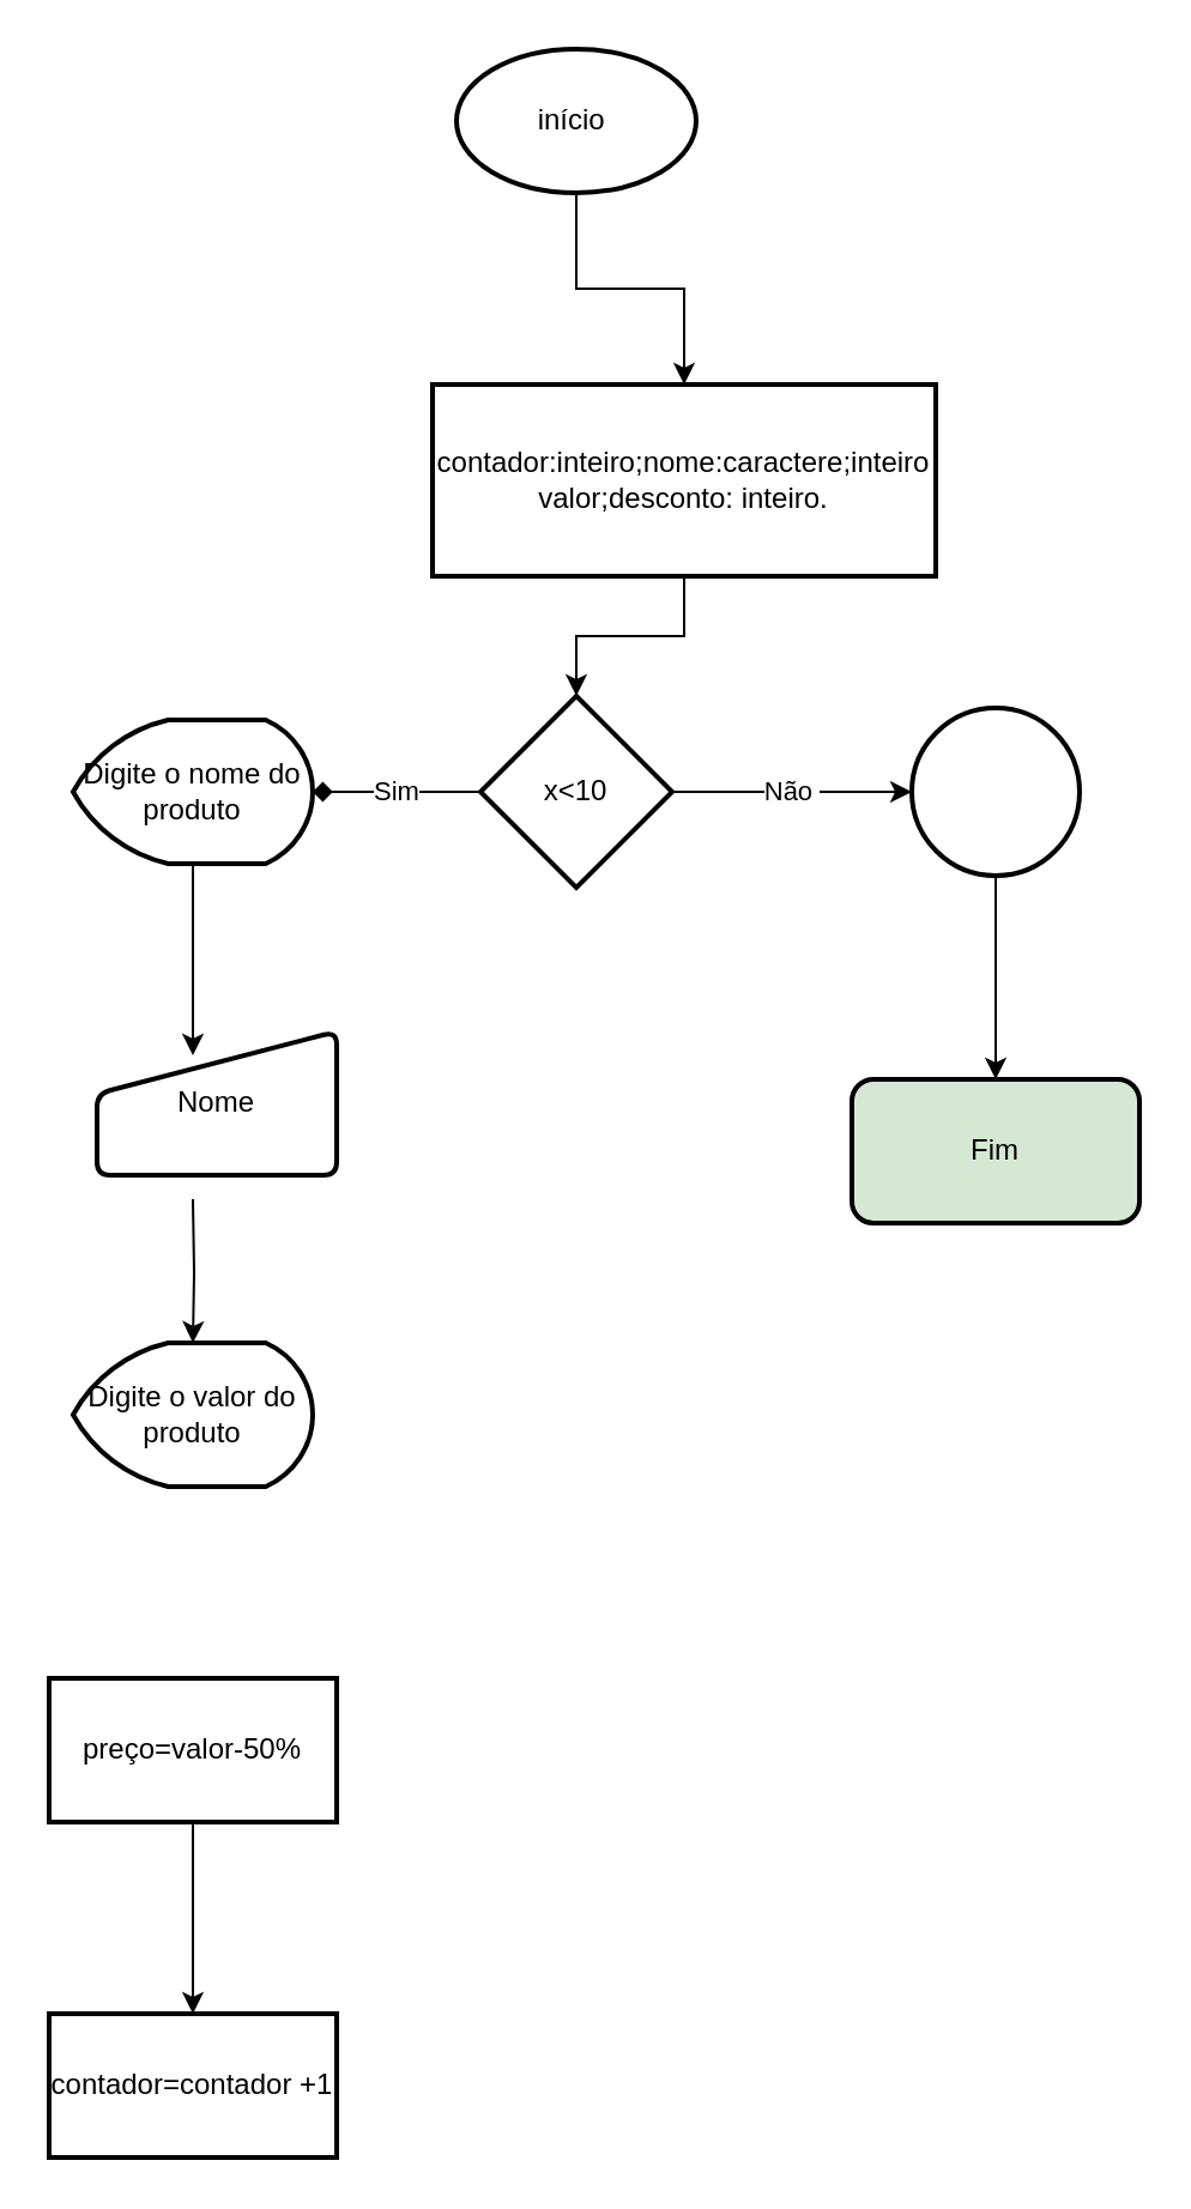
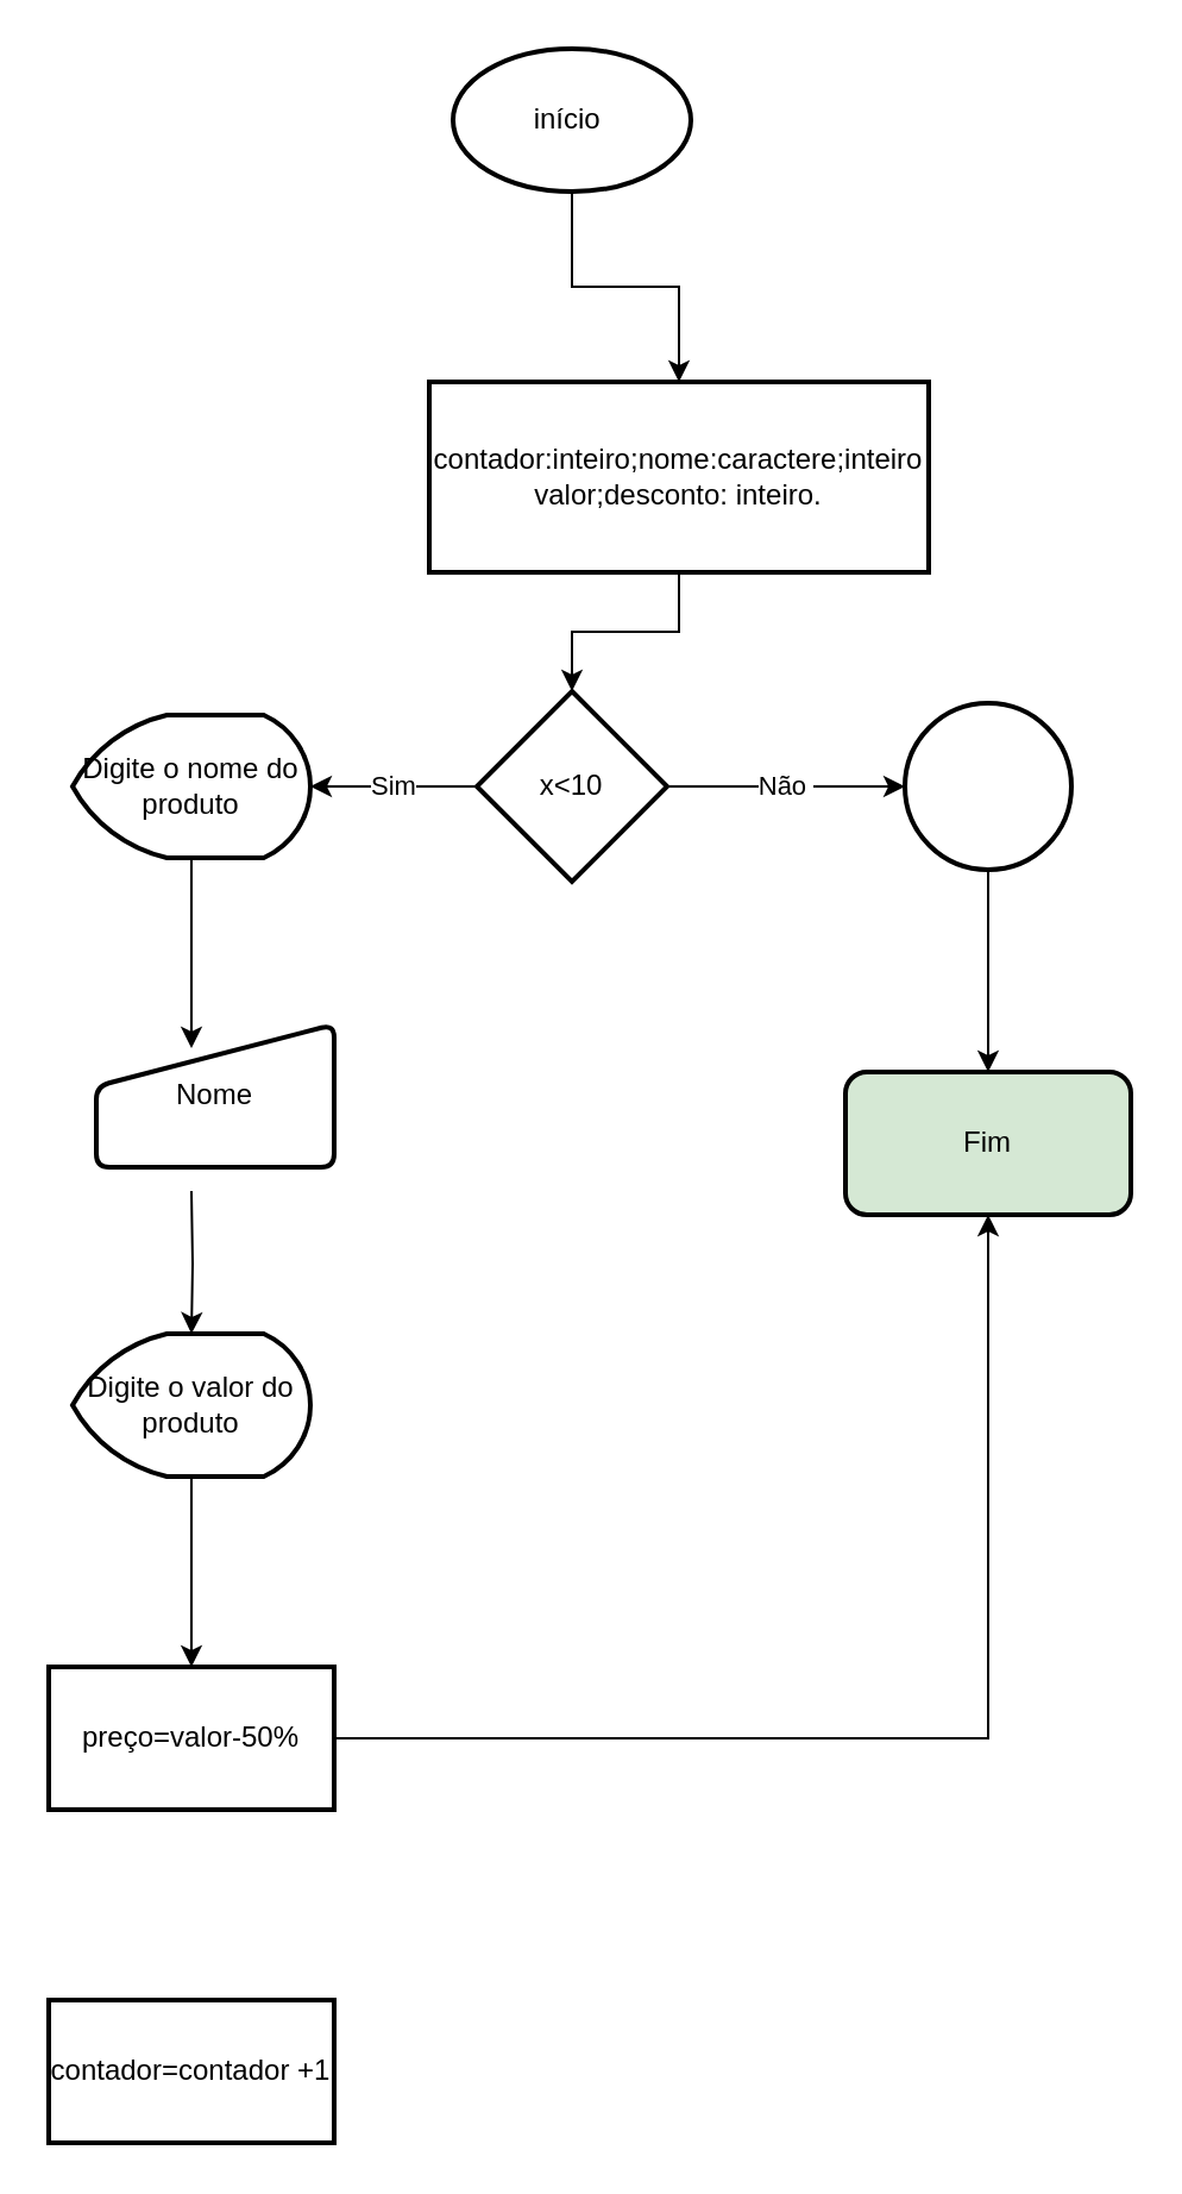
- <mxCell id="7" value="&lt;font style=&quot;vertical-align: inherit&quot;&gt;&lt;font style=&quot;vertical-align: inherit&quot;&gt;Sim&lt;/font&gt;&lt;/font&gt;" style="edgeStyle=orthogonalEdgeStyle;rounded=0;orthogonalLoop=1;jettySize=auto;html=1;endArrow=diamond;" edge="1" parent="1" source="8" target="12"><mxGeometry relative="1" as="geometry" /></mxCell>
+ <mxCell id="7" value="&lt;font style=&quot;vertical-align: inherit&quot;&gt;&lt;font style=&quot;vertical-align: inherit&quot;&gt;Sim&lt;/font&gt;&lt;/font&gt;" style="edgeStyle=orthogonalEdgeStyle;rounded=0;orthogonalLoop=1;jettySize=auto;html=1;" edge="1" parent="1" source="8" target="12"><mxGeometry relative="1" as="geometry" /></mxCell>
+ <mxCell id="14" value="" style="edgeStyle=orthogonalEdgeStyle;rounded=0;orthogonalLoop=1;jettySize=auto;html=1;" edge="1" parent="1" source="15" target="17"><mxGeometry relative="1" as="geometry" /></mxCell>
- <mxCell id="16" value="" style="edgeStyle=orthogonalEdgeStyle;rounded=0;orthogonalLoop=1;jettySize=auto;html=1;" edge="1" parent="1" source="17" target="19"><mxGeometry relative="1" as="geometry" /></mxCell>
+ <mxCell id="16" value="" style="edgeStyle=orthogonalEdgeStyle;rounded=0;orthogonalLoop=1;jettySize=auto;html=1;" edge="1" parent="1" source="17" target="18"><mxGeometry relative="1" as="geometry" /></mxCell>
